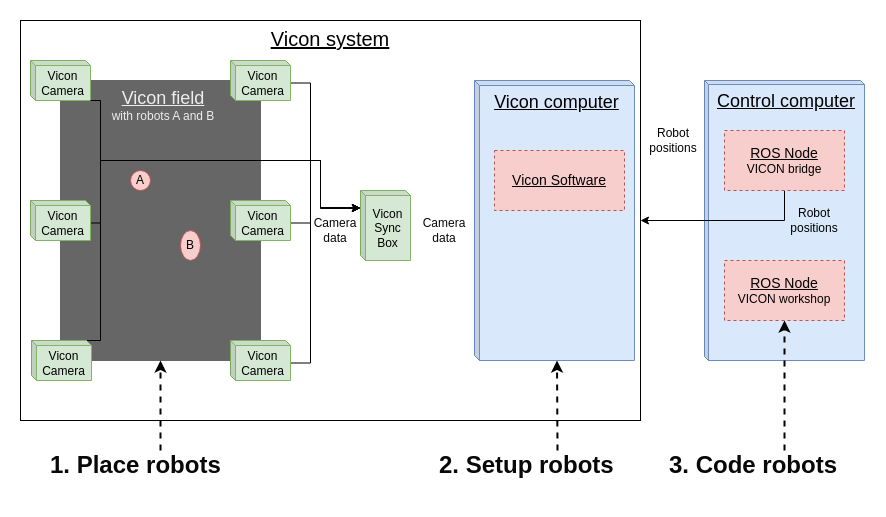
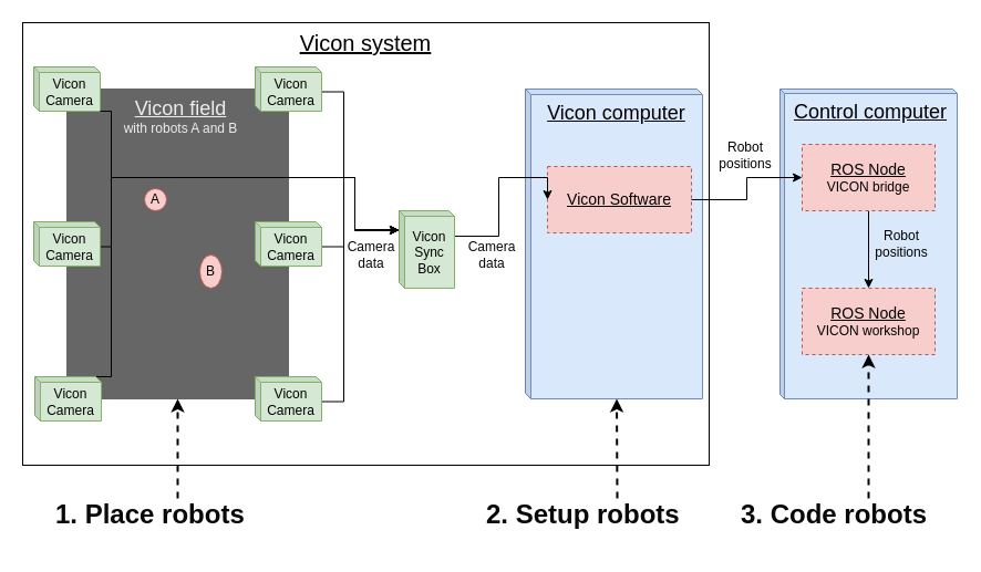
+ <mxCell id="29" style="edgeStyle=orthogonalEdgeStyle;rounded=0;orthogonalLoop=1;jettySize=auto;html=1;exitX=1;exitY=0.5;exitDx=0;exitDy=0;entryX=0;entryY=0.5;entryDx=0;entryDy=0;" edge="1" parent="1" source="18" target="21"><mxGeometry relative="1" as="geometry" /></mxCell>
+ <mxCell id="26" style="edgeStyle=orthogonalEdgeStyle;rounded=0;orthogonalLoop=1;jettySize=auto;html=1;entryX=0;entryY=0.5;entryDx=0;entryDy=0;" edge="1" parent="1" source="27" target="18"><mxGeometry relative="1" as="geometry"><Array as="points"><mxPoint x="450" y="213" /><mxPoint x="450" y="160" /></Array></mxGeometry></mxCell>
- <mxCell id="20" style="edgeStyle=orthogonalEdgeStyle;rounded=0;orthogonalLoop=1;jettySize=auto;html=1;exitX=0.5;exitY=1;exitDx=0;exitDy=0;" edge="1" parent="1" source="21" target="2"><mxGeometry relative="1" as="geometry" /></mxCell>
+ <mxCell id="20" style="edgeStyle=orthogonalEdgeStyle;rounded=0;orthogonalLoop=1;jettySize=auto;html=1;exitX=0.5;exitY=1;exitDx=0;exitDy=0;entryX=0.5;entryY=0;entryDx=0;entryDy=0;" edge="1" parent="1" source="21" target="22"><mxGeometry relative="1" as="geometry" /></mxCell>
